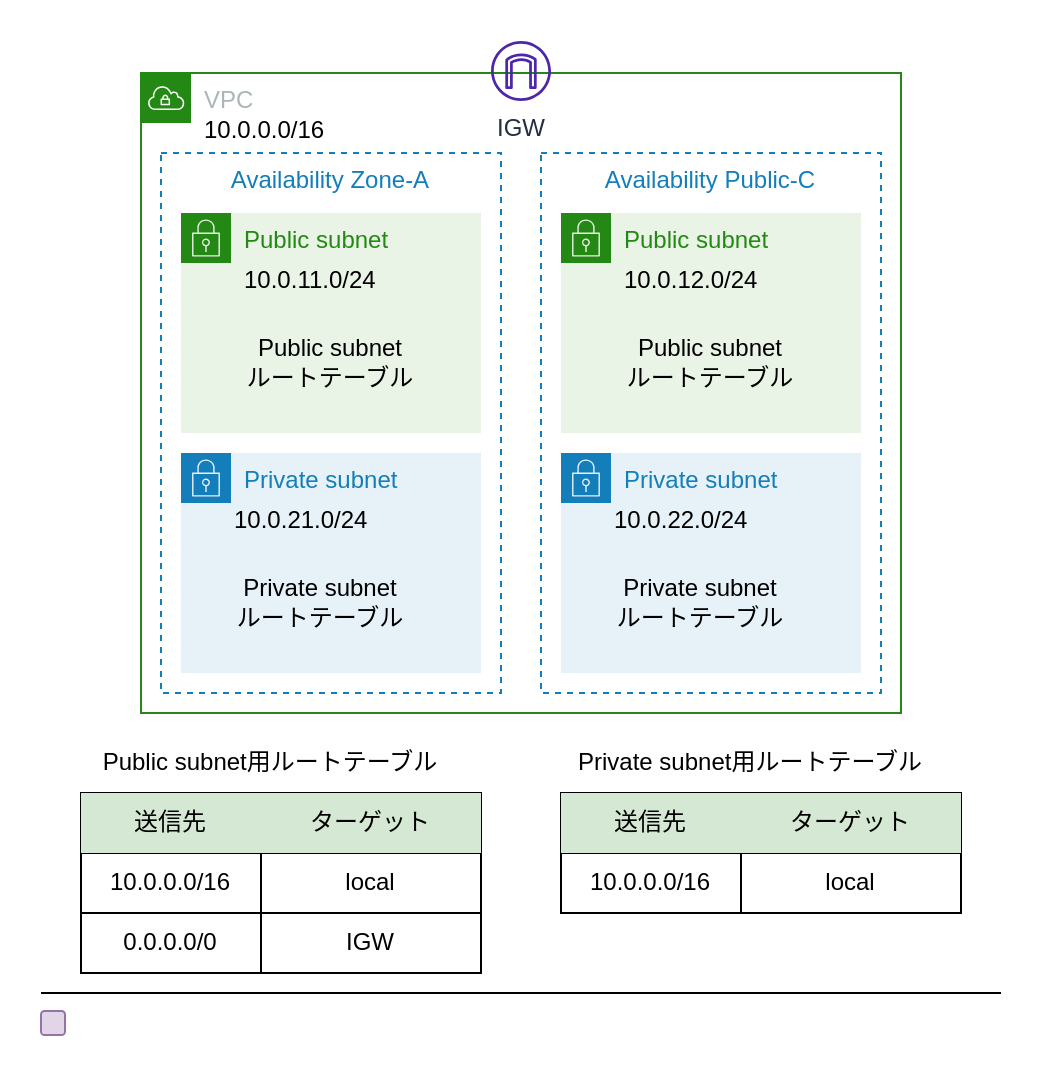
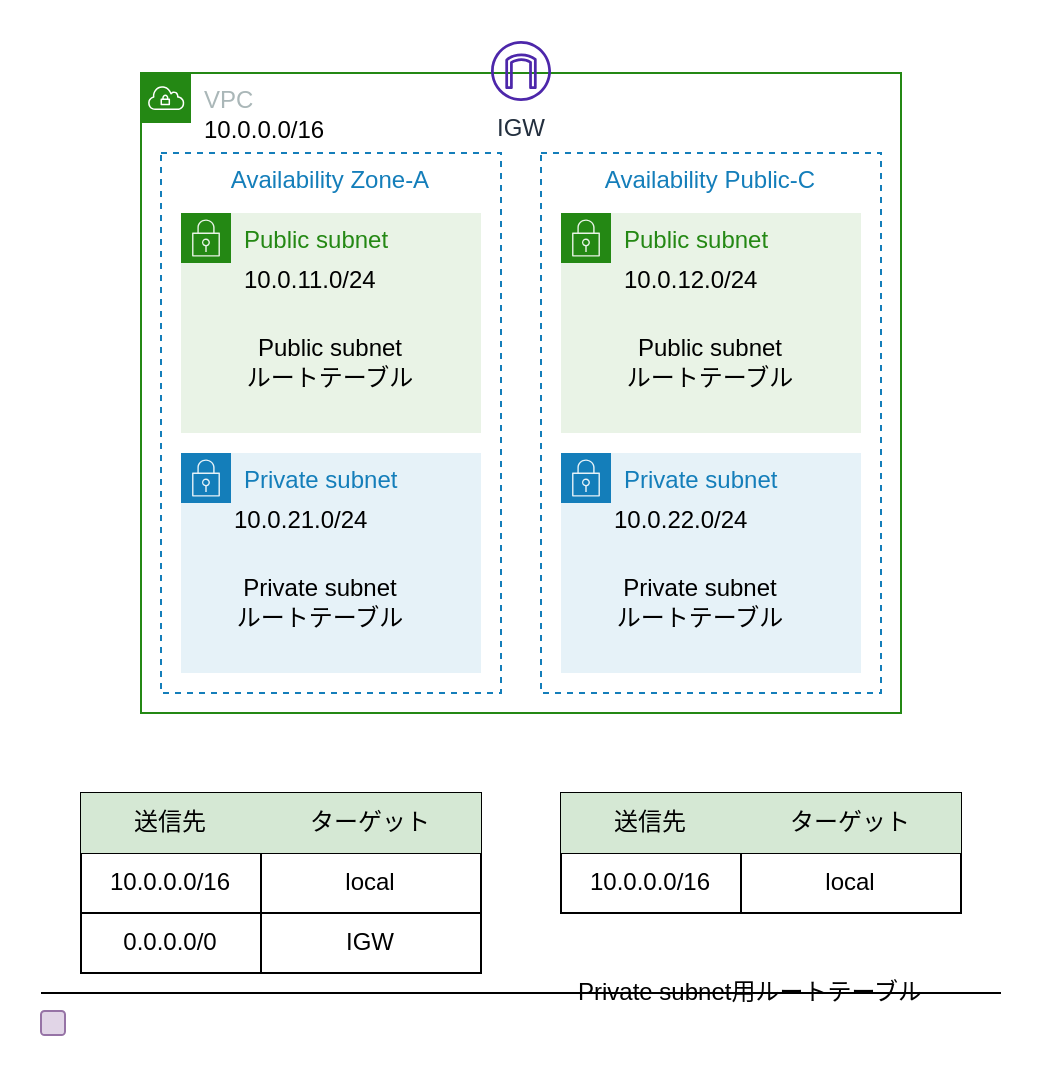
- <mxCell id="37" value="Public subnet用ルートテーブル" style="text;strokeColor=none;align=center;fillColor=none;html=1;verticalAlign=middle;whiteSpace=wrap;rounded=0;" vertex="1" parent="1"><mxGeometry x="40" y="366" width="190" height="30" as="geometry" /></mxCell>
- <mxCell id="36" value="Private subnet用ルートテーブル" style="text;strokeColor=none;align=center;fillColor=none;html=1;verticalAlign=middle;whiteSpace=wrap;rounded=0;" vertex="1" parent="1"><mxGeometry x="280" y="366" width="190" height="30" as="geometry" /></mxCell>
+ <mxCell id="36" value="Private subnet用ルートテーブル" style="text;strokeColor=none;align=center;fillColor=none;html=1;verticalAlign=middle;whiteSpace=wrap;rounded=0;" vertex="1" parent="1"><mxGeometry x="280" y="481" width="190" height="30" as="geometry" /></mxCell>
